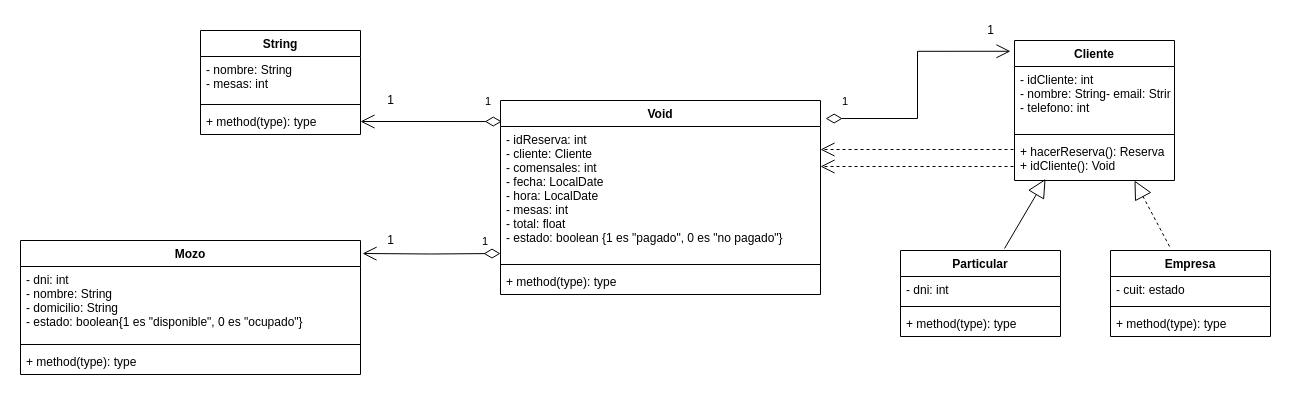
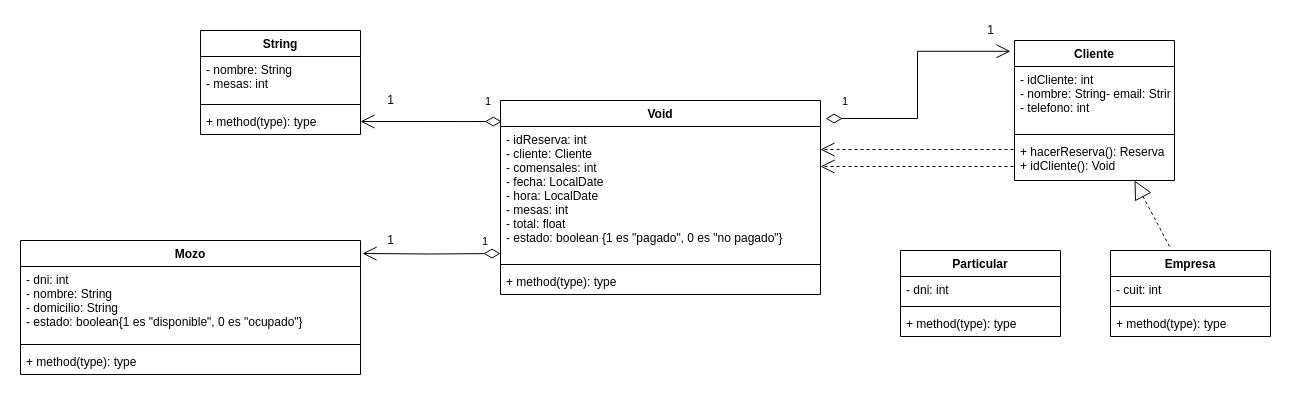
- <mxCell id="14" value="" style="endArrow=block;endSize=16;endFill=0;html=1;rounded=0;exitX=0.65;exitY=-0.023;exitDx=0;exitDy=0;entryX=0.194;entryY=0.962;entryDx=0;entryDy=0;entryPerimeter=0;exitPerimeter=0;" parent="1" source="6" target="5" edge="1"><mxGeometry width="160" relative="1" as="geometry"><mxPoint x="1010" y="210" as="sourcePoint" /><mxPoint x="1170" y="210" as="targetPoint" /></mxGeometry></mxCell>
- <mxCell id="11" value="- cuit: estado" style="text;strokeColor=none;fillColor=none;align=left;verticalAlign=top;spacingLeft=4;spacingRight=4;overflow=hidden;rotatable=0;points=[[0,0.5],[1,0.5]];portConstraint=eastwest;" parent="10" vertex="1"><mxGeometry y="26" width="160" height="26" as="geometry" /></mxCell>
+ <mxCell id="11" value="- cuit: int" style="text;strokeColor=none;fillColor=none;align=left;verticalAlign=top;spacingLeft=4;spacingRight=4;overflow=hidden;rotatable=0;points=[[0,0.5],[1,0.5]];portConstraint=eastwest;" parent="10" vertex="1"><mxGeometry y="26" width="160" height="26" as="geometry" /></mxCell>
